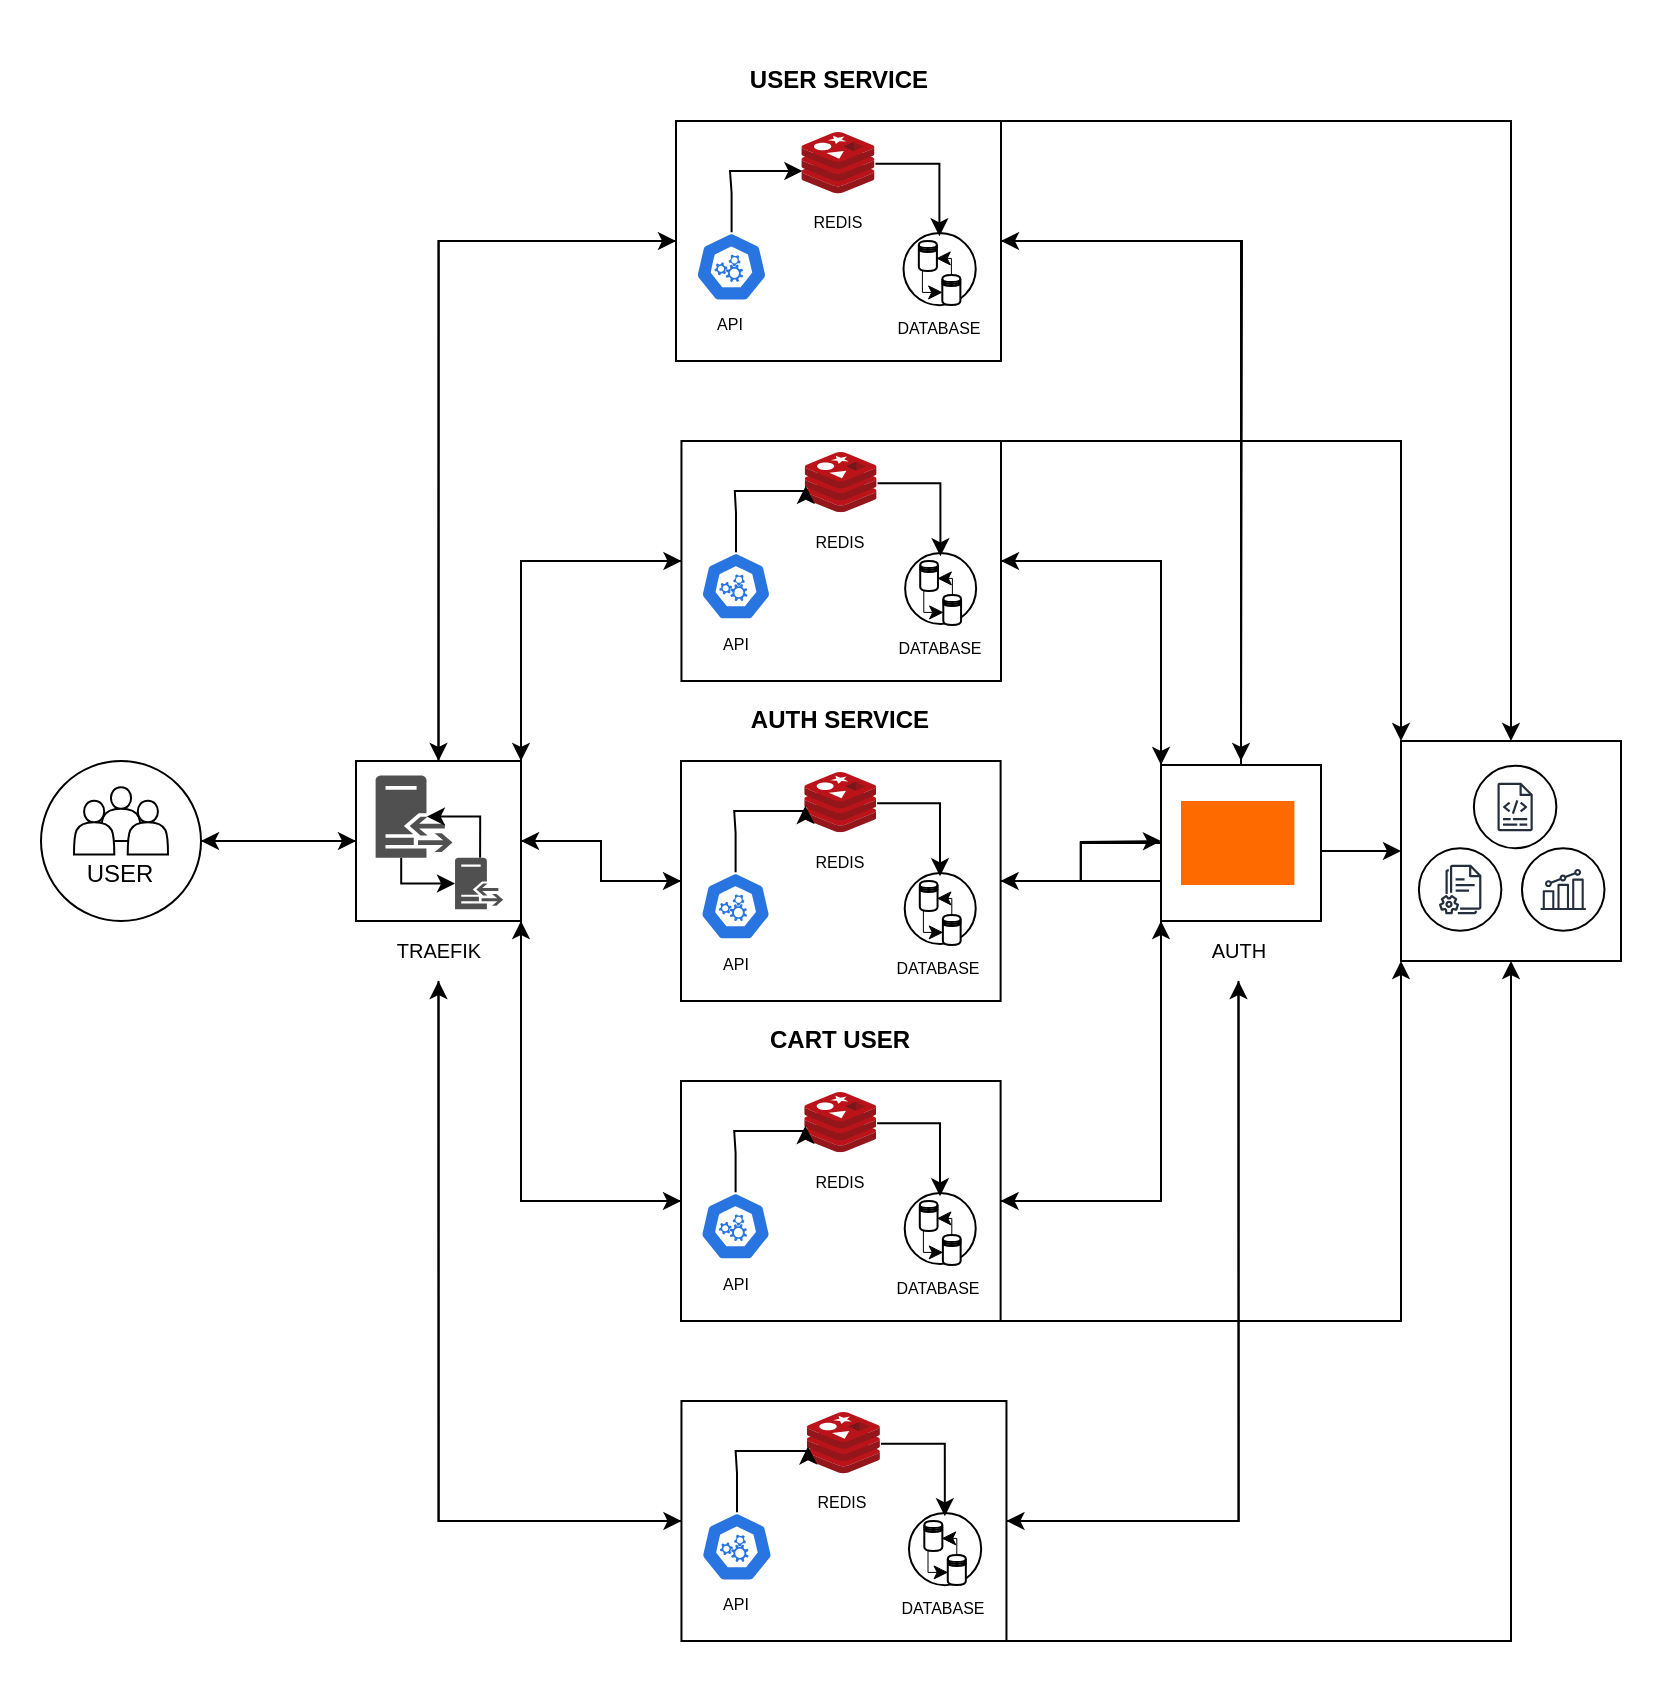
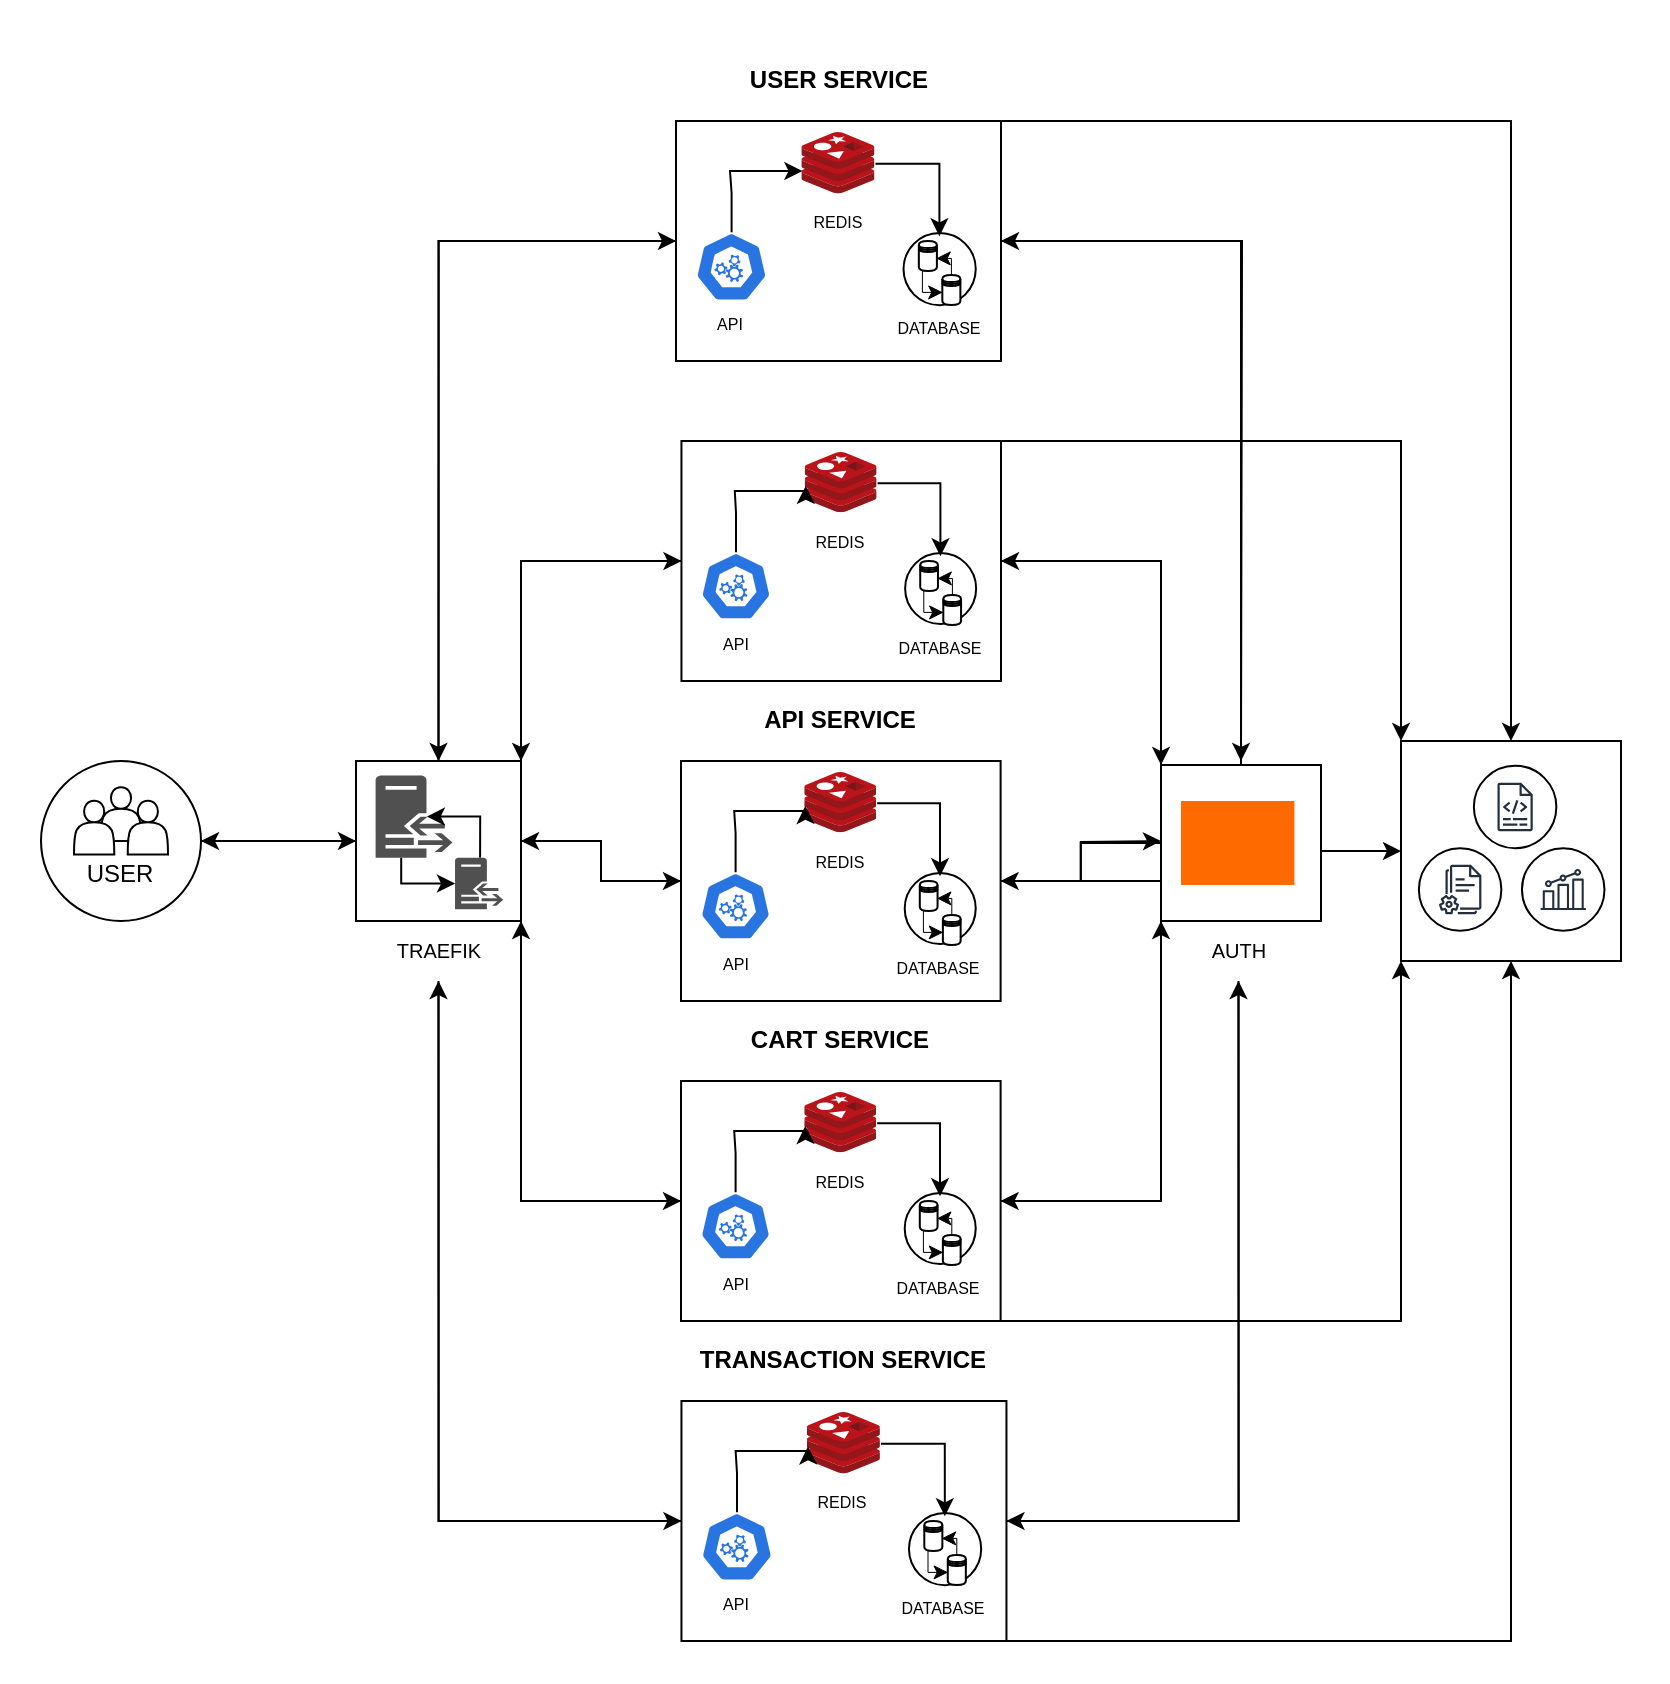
- <mxCell id="106" value="&lt;h4&gt;AUTH SERVICE&lt;/h4&gt;" style="text;html=1;align=center;verticalAlign=middle;whiteSpace=wrap;rounded=0;" vertex="1" parent="89"><mxGeometry x="0.204" width="159.796" height="40" as="geometry" /></mxCell>
+ <mxCell id="106" value="&lt;h4&gt;API SERVICE&lt;/h4&gt;" style="text;html=1;align=center;verticalAlign=middle;whiteSpace=wrap;rounded=0;" vertex="1" parent="89"><mxGeometry x="0.204" width="159.796" height="40" as="geometry" /></mxCell>
- <mxCell id="88" value="&lt;h4&gt;CART USER&lt;/h4&gt;" style="text;html=1;align=center;verticalAlign=middle;whiteSpace=wrap;rounded=0;" vertex="1" parent="72"><mxGeometry x="0.204" width="159.796" height="40" as="geometry" /></mxCell>
+ <mxCell id="88" value="&lt;h4&gt;CART SERVICE&lt;/h4&gt;" style="text;html=1;align=center;verticalAlign=middle;whiteSpace=wrap;rounded=0;" vertex="1" parent="72"><mxGeometry x="0.204" width="159.796" height="40" as="geometry" /></mxCell>
+ <mxCell id="57" value="&lt;h4&gt;TRANSACTION SERVICE&lt;/h4&gt;" style="text;html=1;align=center;verticalAlign=middle;whiteSpace=wrap;rounded=0;" vertex="1" parent="55"><mxGeometry width="162.5" height="40" as="geometry" /></mxCell>
